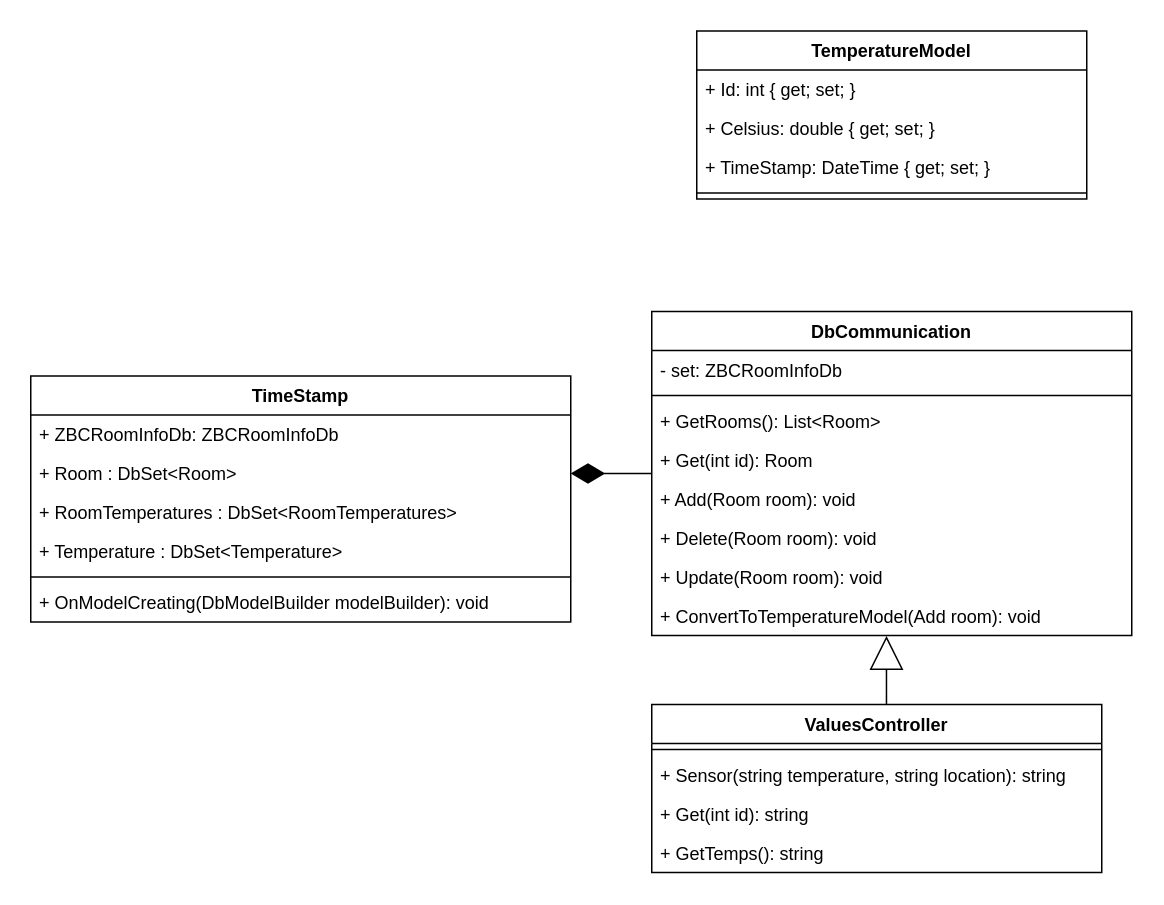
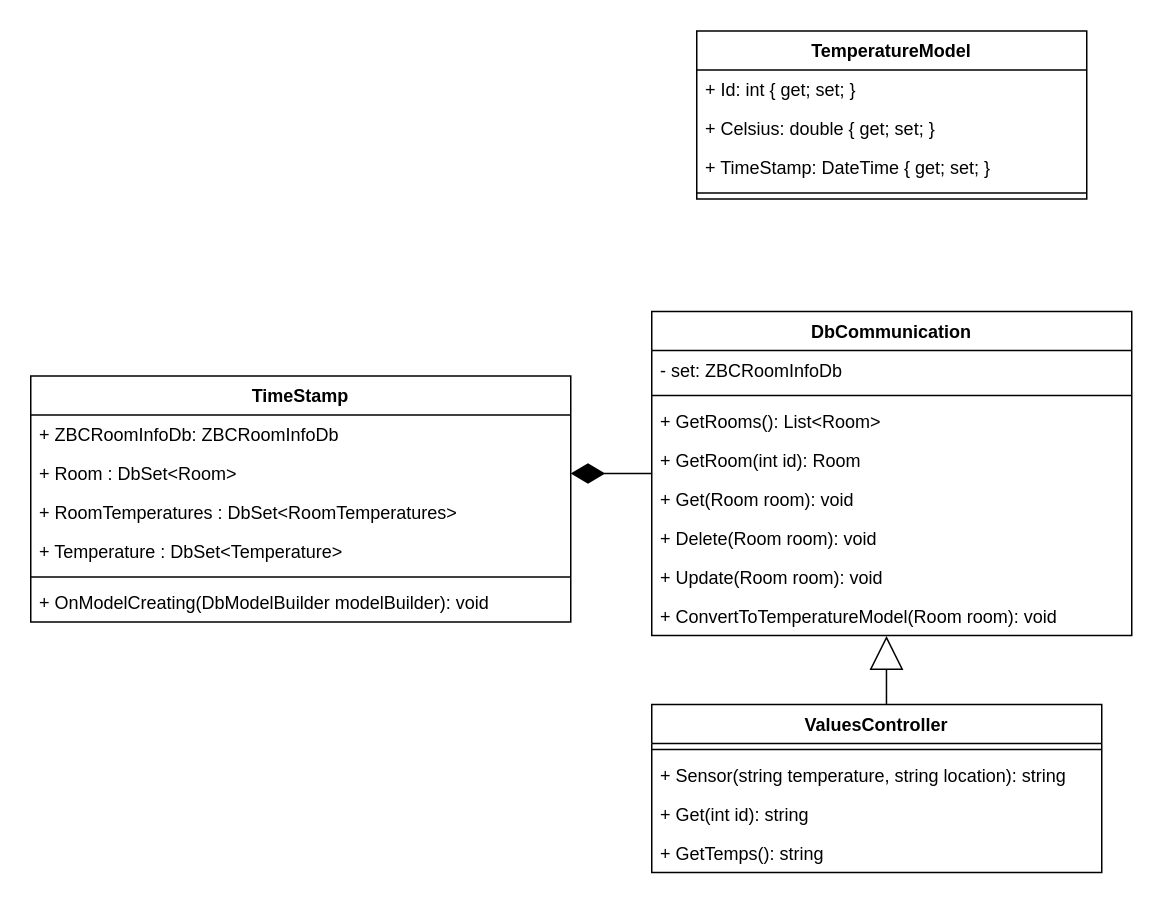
- <mxCell id="13" value="+ Get(int id): Room" style="text;strokeColor=none;fillColor=none;align=left;verticalAlign=top;spacingLeft=4;spacingRight=4;overflow=hidden;rotatable=0;points=[[0,0.5],[1,0.5]];portConstraint=eastwest;" vertex="1" parent="9"><mxGeometry y="86" width="320" height="26" as="geometry" /></mxCell>
+ <mxCell id="13" value="+ GetRoom(int id): Room" style="text;strokeColor=none;fillColor=none;align=left;verticalAlign=top;spacingLeft=4;spacingRight=4;overflow=hidden;rotatable=0;points=[[0,0.5],[1,0.5]];portConstraint=eastwest;" vertex="1" parent="9"><mxGeometry y="86" width="320" height="26" as="geometry" /></mxCell>
- <mxCell id="14" value="+ Add(Room room): void" style="text;strokeColor=none;fillColor=none;align=left;verticalAlign=top;spacingLeft=4;spacingRight=4;overflow=hidden;rotatable=0;points=[[0,0.5],[1,0.5]];portConstraint=eastwest;" vertex="1" parent="9"><mxGeometry y="112" width="320" height="26" as="geometry" /></mxCell>
+ <mxCell id="14" value="+ Get(Room room): void" style="text;strokeColor=none;fillColor=none;align=left;verticalAlign=top;spacingLeft=4;spacingRight=4;overflow=hidden;rotatable=0;points=[[0,0.5],[1,0.5]];portConstraint=eastwest;" vertex="1" parent="9"><mxGeometry y="112" width="320" height="26" as="geometry" /></mxCell>
- <mxCell id="17" value="+ ConvertToTemperatureModel(Add room): void" style="text;strokeColor=none;fillColor=none;align=left;verticalAlign=top;spacingLeft=4;spacingRight=4;overflow=hidden;rotatable=0;points=[[0,0.5],[1,0.5]];portConstraint=eastwest;" vertex="1" parent="9"><mxGeometry y="190" width="320" height="26" as="geometry" /></mxCell>
+ <mxCell id="17" value="+ ConvertToTemperatureModel(Room room): void" style="text;strokeColor=none;fillColor=none;align=left;verticalAlign=top;spacingLeft=4;spacingRight=4;overflow=hidden;rotatable=0;points=[[0,0.5],[1,0.5]];portConstraint=eastwest;" vertex="1" parent="9"><mxGeometry y="190" width="320" height="26" as="geometry" /></mxCell>
